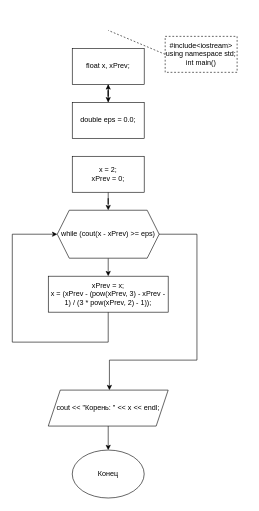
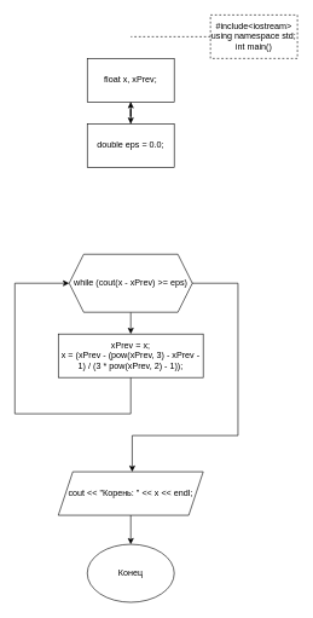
- <mxCell id="4" value="&lt;div&gt;#include&amp;lt;iostream&amp;gt;&lt;/div&gt;&lt;div&gt;using namespace std;&lt;/div&gt;&lt;div&gt;int main()&lt;/div&gt;" style="rounded=0;whiteSpace=wrap;html=1;dashed=1;" vertex="1" parent="1"><mxGeometry x="275" y="60" width="120" height="60" as="geometry" /></mxCell>
+ <mxCell id="4" value="&lt;div&gt;#include&amp;lt;iostream&amp;gt;&lt;/div&gt;&lt;div&gt;using namespace std;&lt;/div&gt;&lt;div&gt;int main()&lt;/div&gt;" style="rounded=0;whiteSpace=wrap;html=1;dashed=1;" vertex="1" parent="1"><mxGeometry x="290" y="20" width="120" height="60" as="geometry" /></mxCell>
- <mxCell id="14" value="&lt;div&gt;x = 2;&lt;/div&gt;&lt;div&gt;&lt;span&gt;&#09;&lt;/span&gt;xPrev = 0;&lt;/div&gt;" style="whiteSpace=wrap;html=1;rounded=0;" vertex="1" parent="1"><mxGeometry x="120" y="260" width="120" height="60" as="geometry" /></mxCell>
- <mxCell id="13" value="" style="edgeStyle=orthogonalEdgeStyle;rounded=0;orthogonalLoop=1;jettySize=auto;html=1;" edge="1" parent="1" source="14" target="8"><mxGeometry relative="1" as="geometry" /></mxCell>
